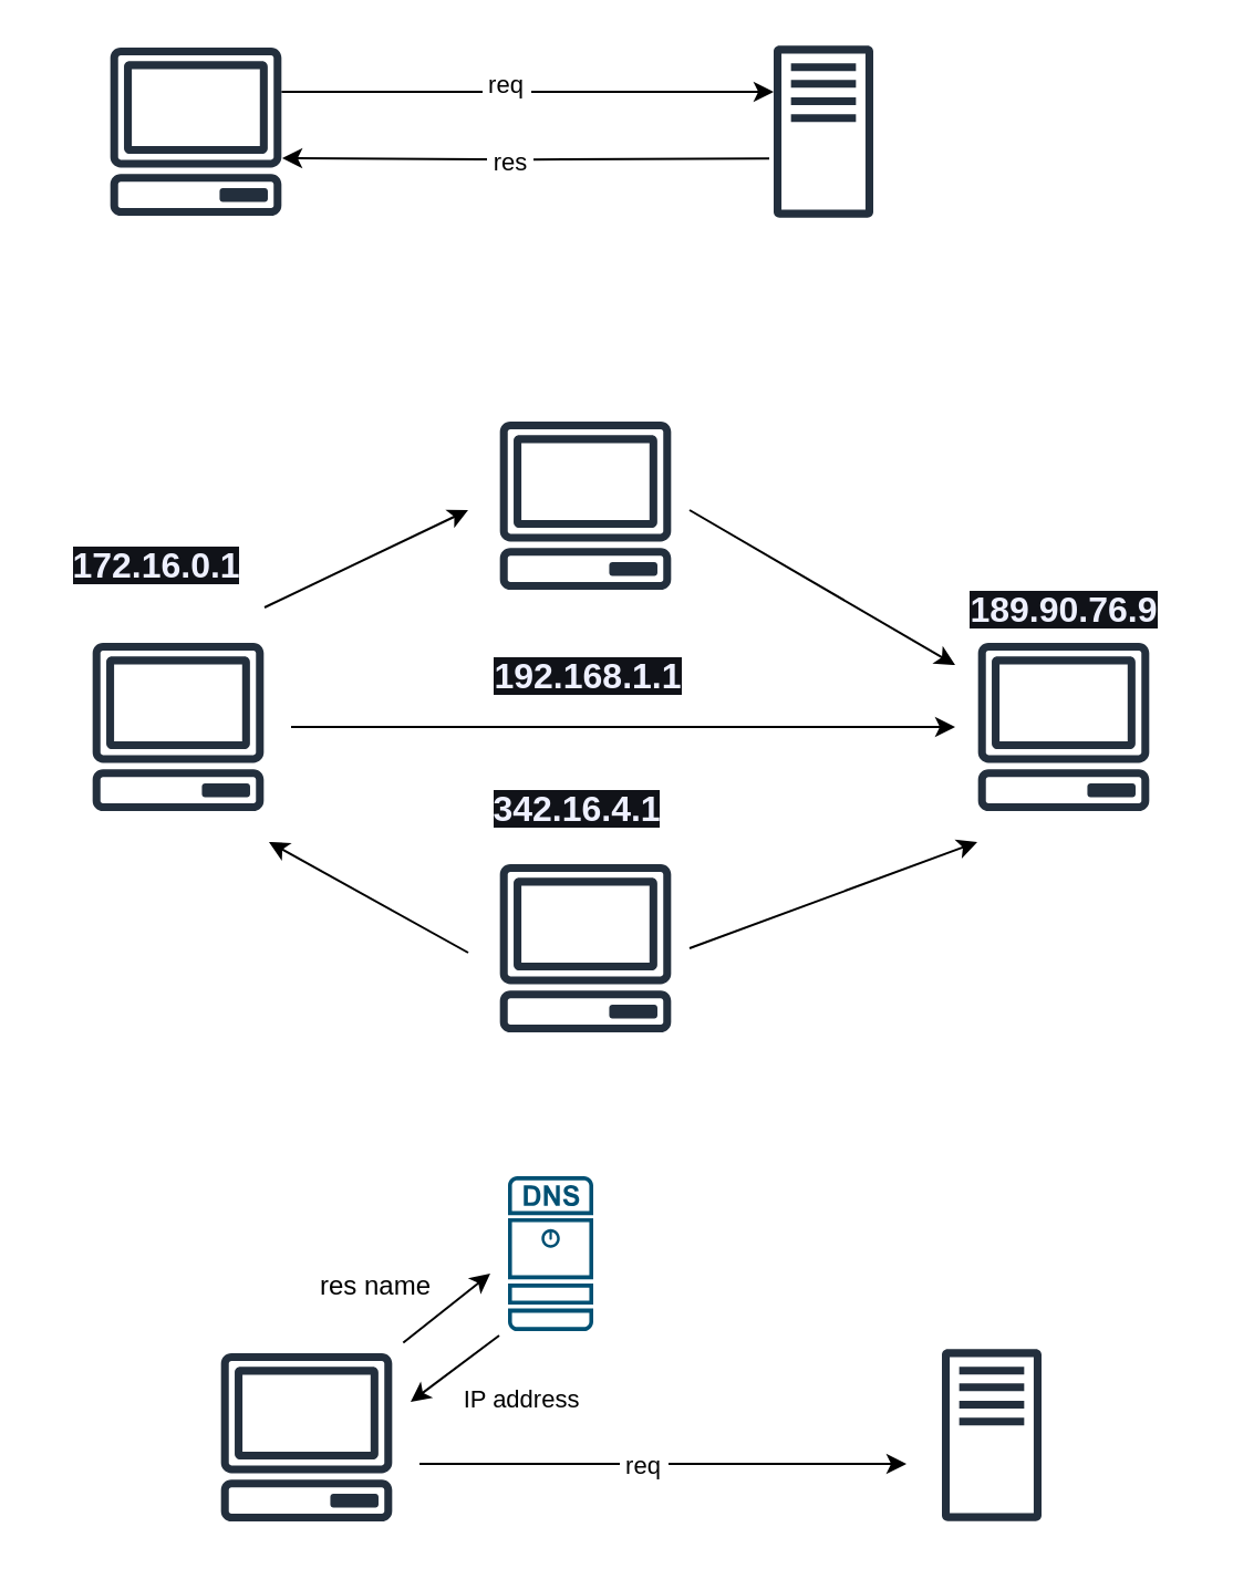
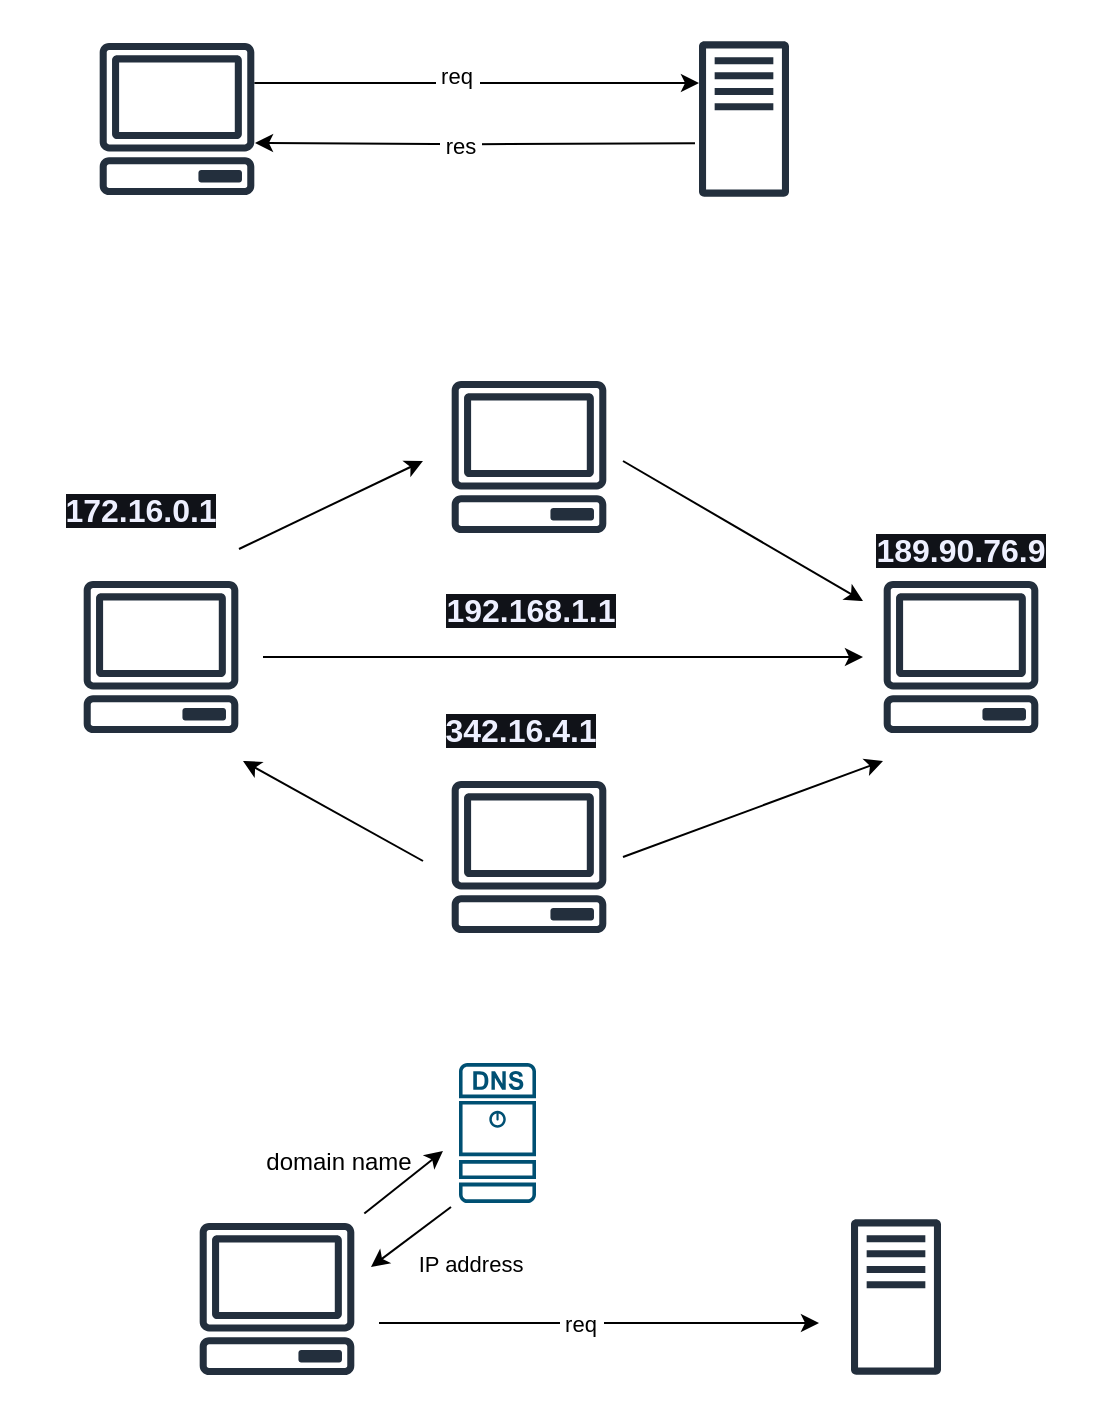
- <mxCell id="29" value="res name" style="text;html=1;align=center;verticalAlign=middle;resizable=0;points=[];autosize=1;strokeColor=none;fillColor=none;" parent="1" vertex="1"><mxGeometry x="119" y="566" width="100" height="30" as="geometry" /></mxCell>
+ <mxCell id="29" value="domain name" style="text;html=1;align=center;verticalAlign=middle;resizable=0;points=[];autosize=1;strokeColor=none;fillColor=none;" parent="1" vertex="1"><mxGeometry x="119" y="566" width="100" height="30" as="geometry" /></mxCell>
